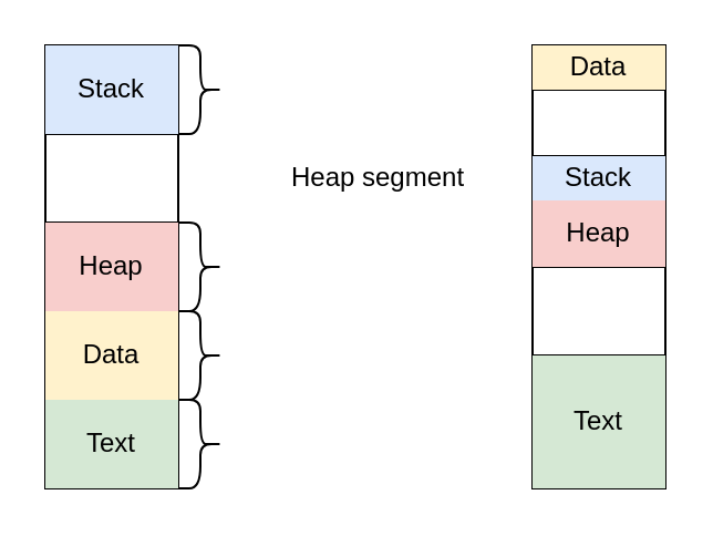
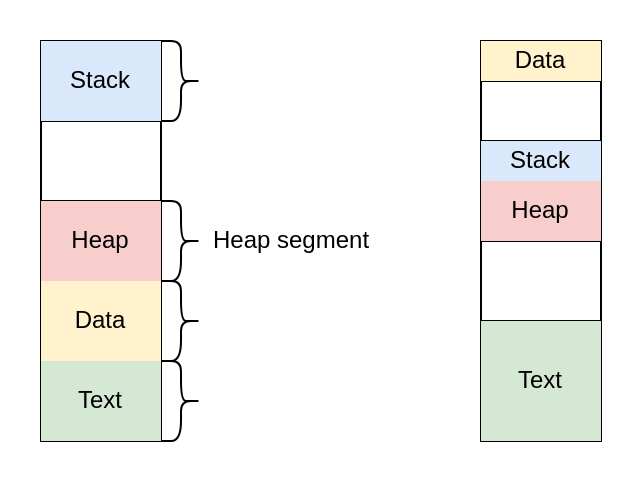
- <mxCell id="30" value="Heap segment" style="text;html=1;align=center;verticalAlign=middle;resizable=0;points=[];autosize=1;" vertex="1" parent="1"><mxGeometry x="125" y="70" width="90" height="20" as="geometry" /></mxCell>
+ <mxCell id="30" value="Heap segment" style="text;html=1;align=center;verticalAlign=middle;resizable=0;points=[];autosize=1;" vertex="1" parent="1"><mxGeometry x="100" y="110" width="90" height="20" as="geometry" /></mxCell>
